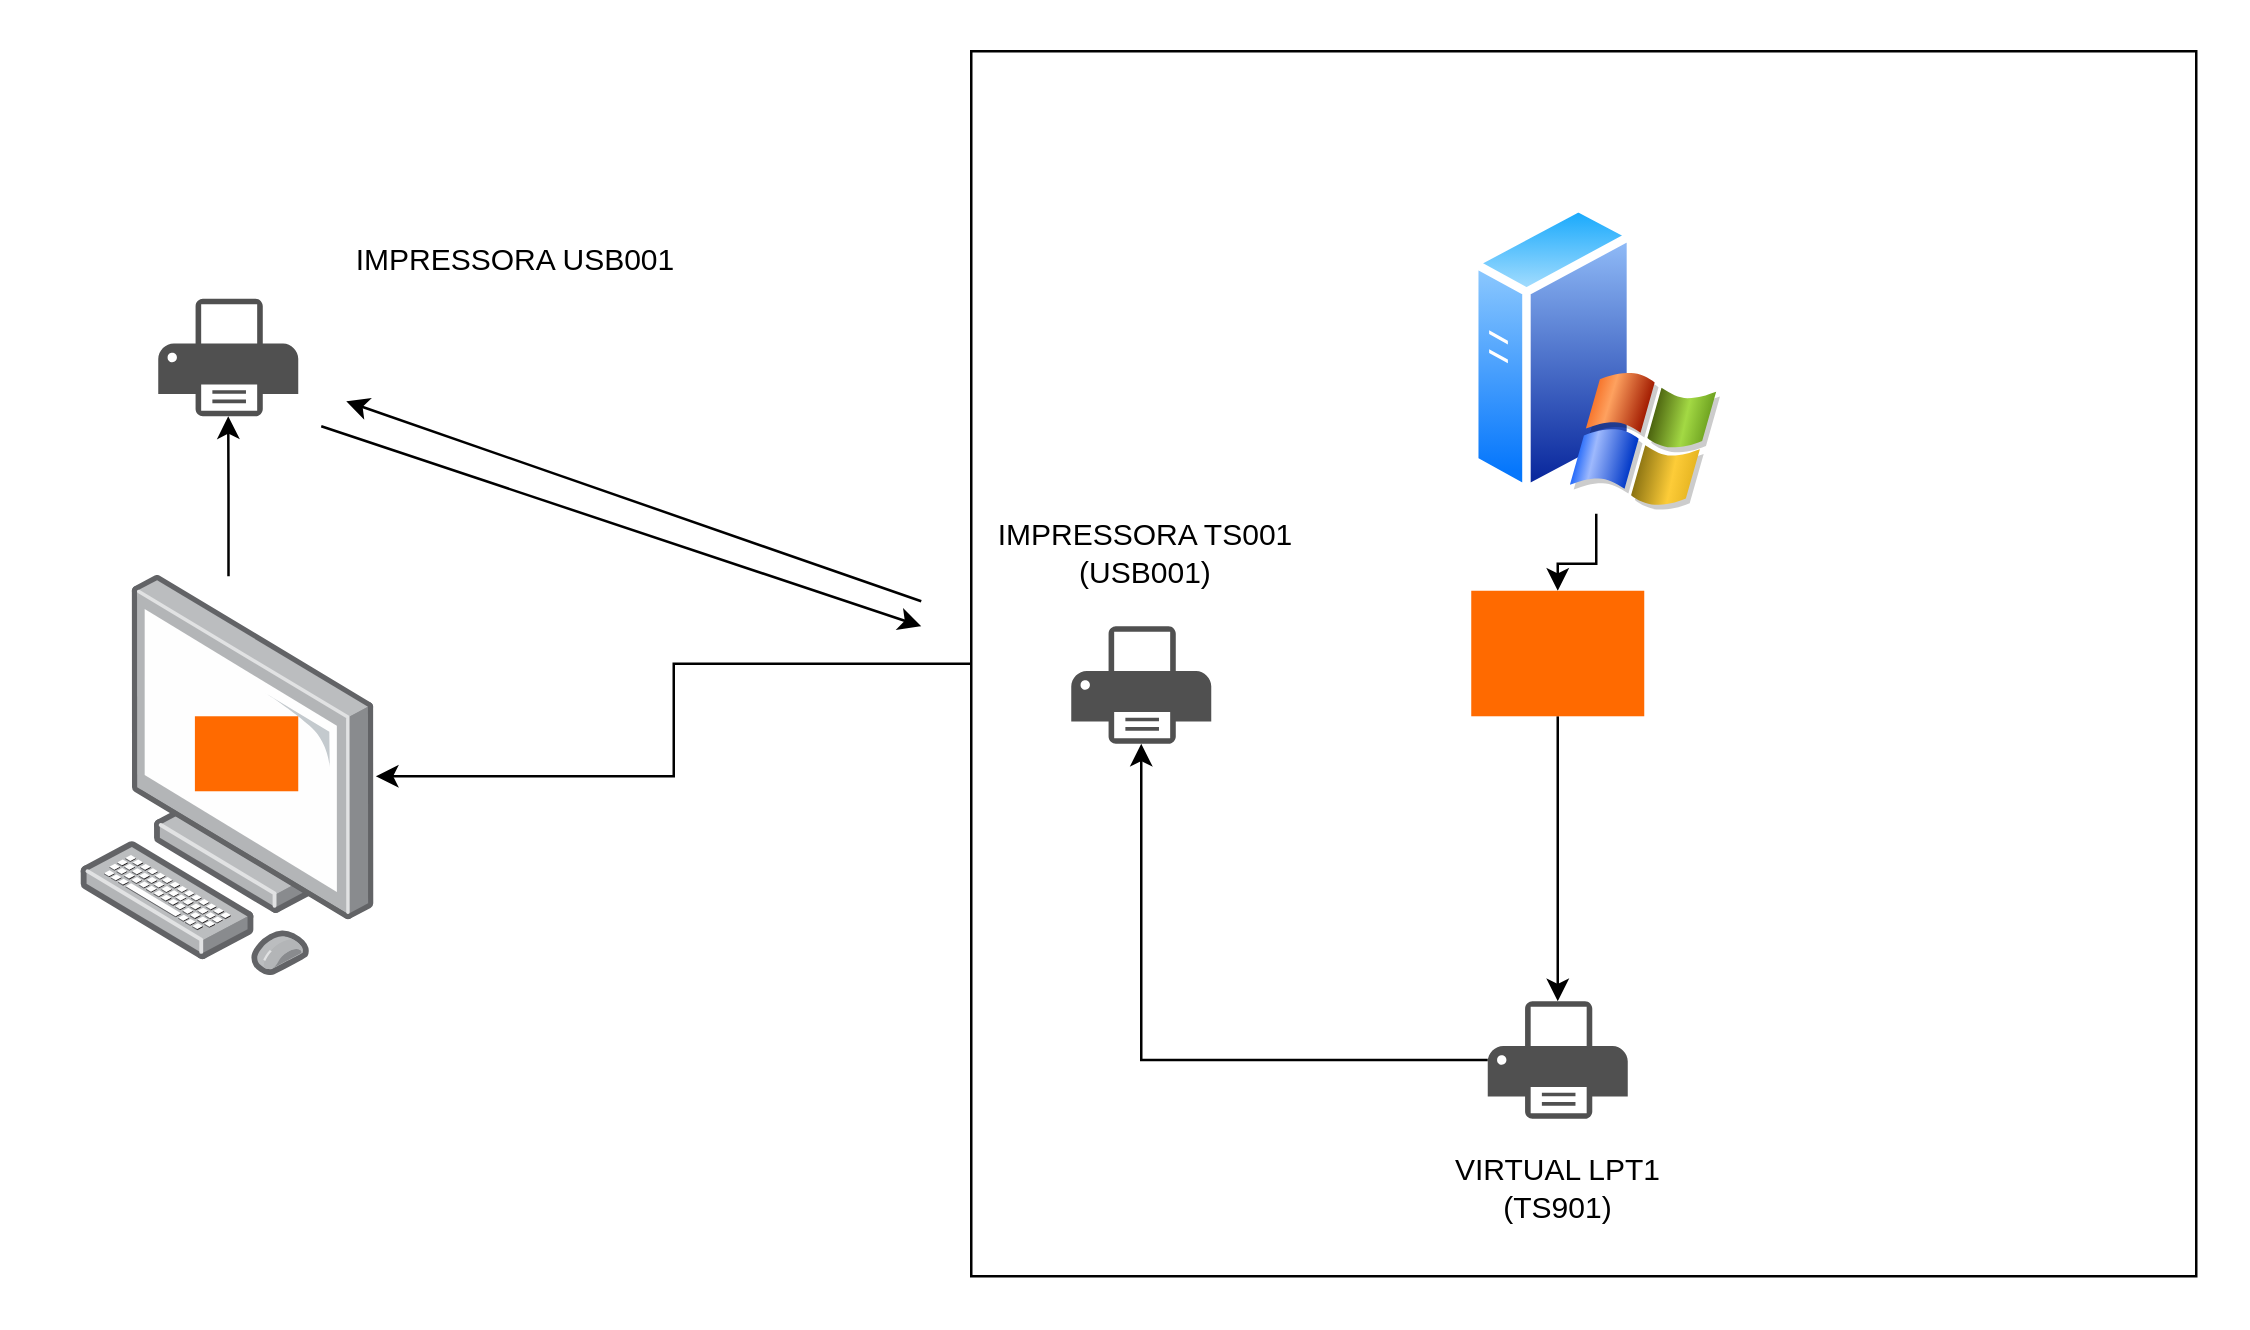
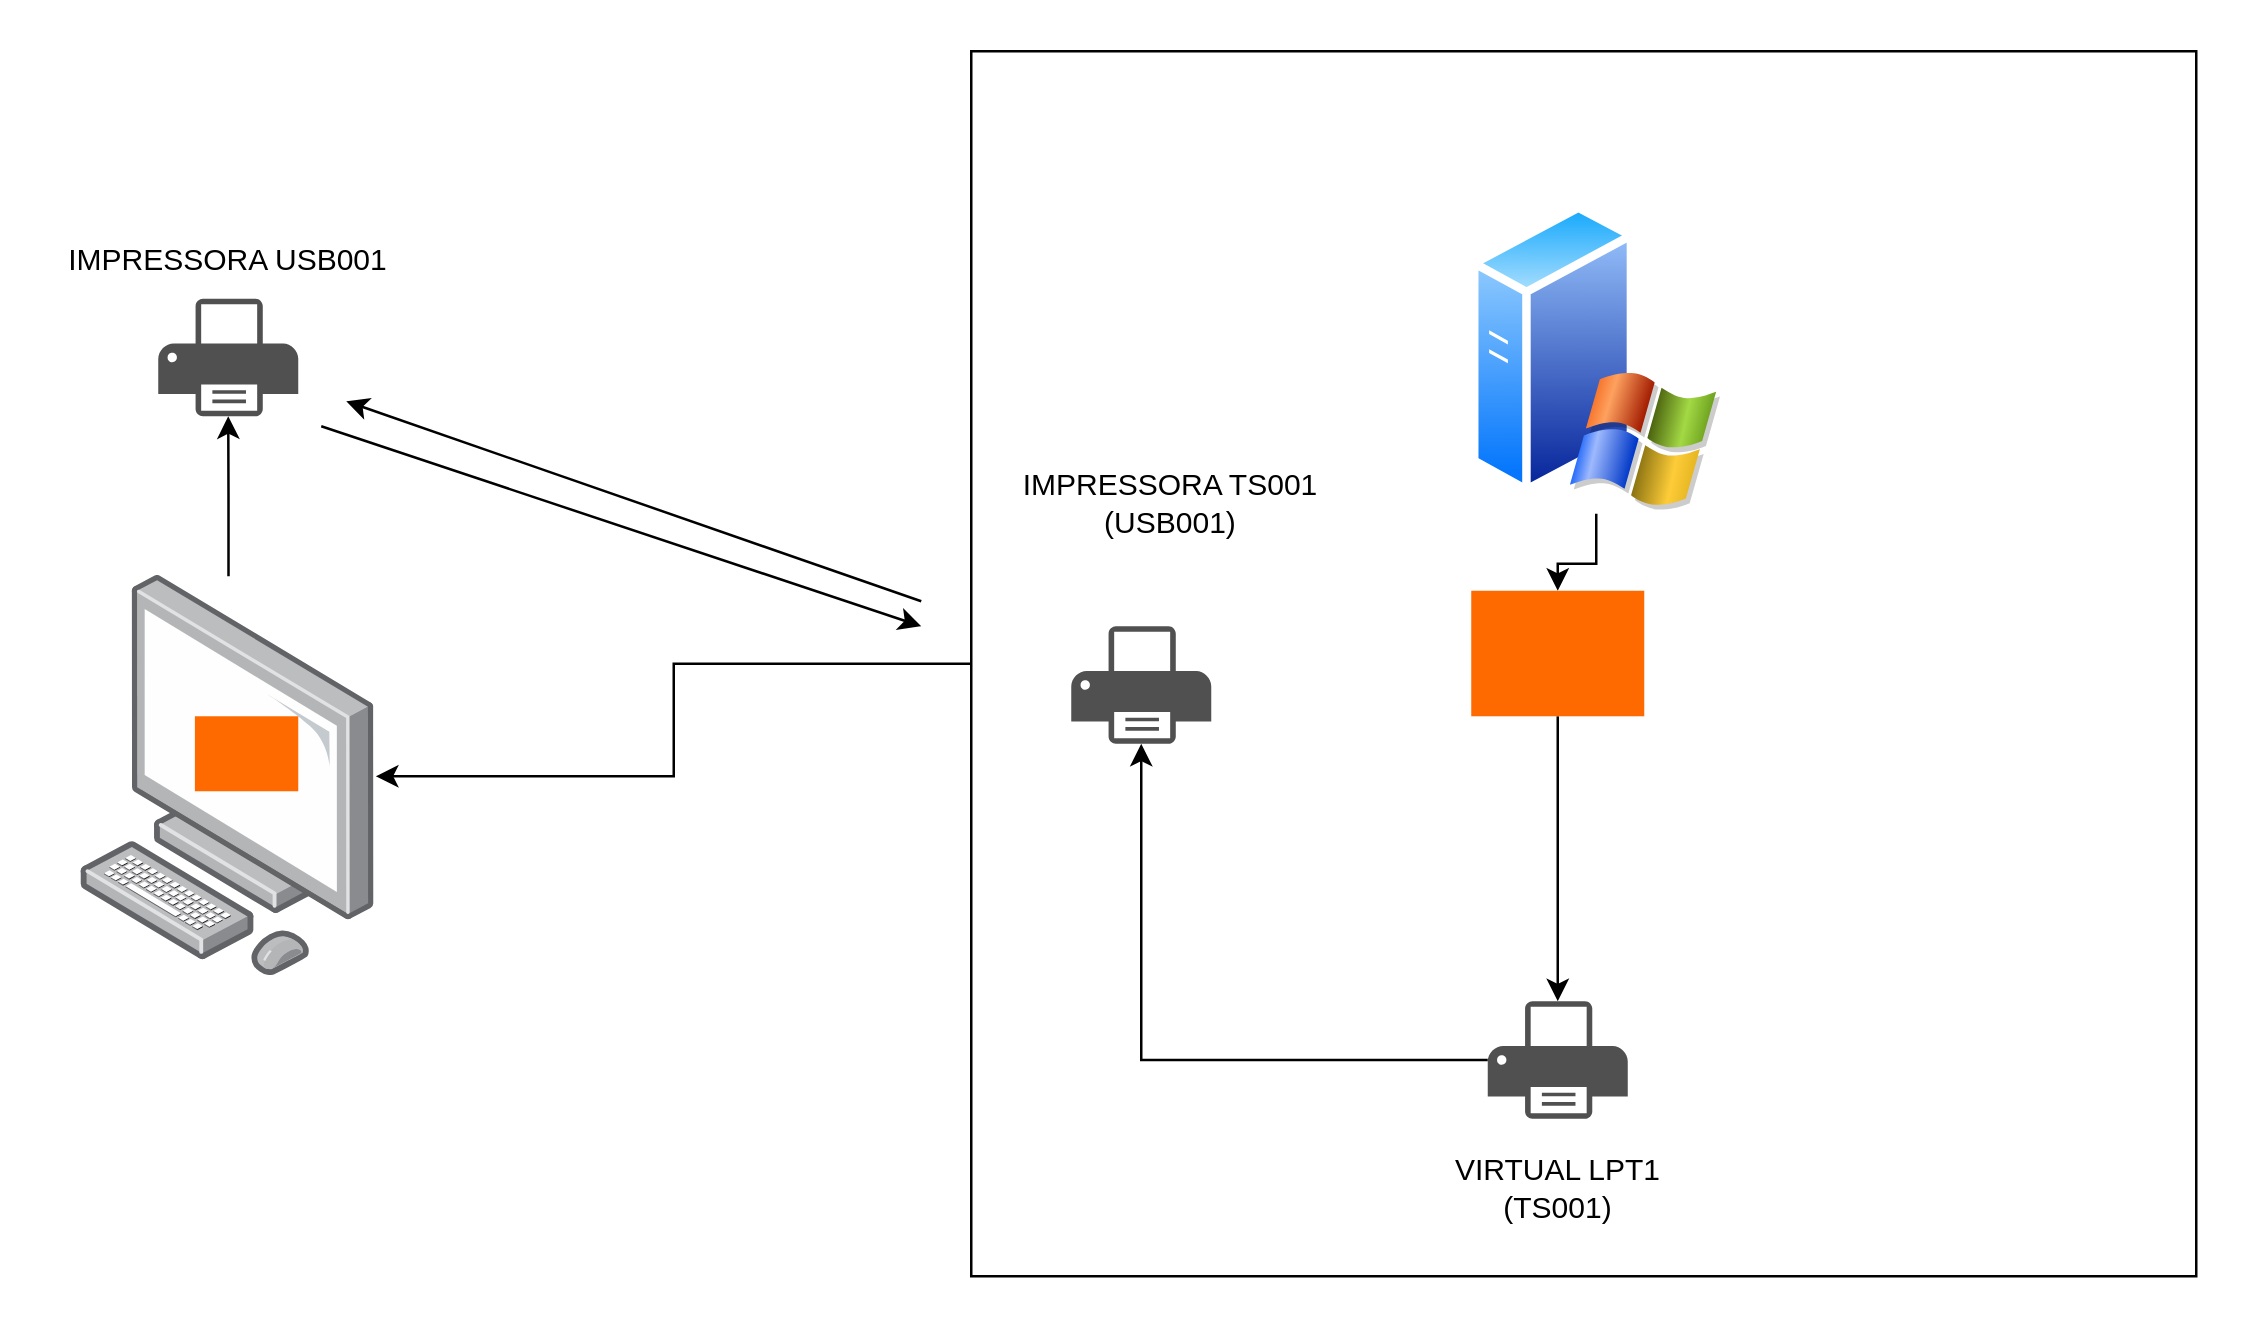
- <mxCell id="13" value="IMPRESSORA USB001" style="text;html=1;align=center;verticalAlign=middle;whiteSpace=wrap;rounded=0;" vertex="1" parent="1"><mxGeometry x="135.8" y="89" width="140" height="30" as="geometry" /></mxCell>
+ <mxCell id="13" value="IMPRESSORA USB001" style="text;html=1;align=center;verticalAlign=middle;whiteSpace=wrap;rounded=0;" vertex="1" parent="1"><mxGeometry x="20.8" y="89" width="140" height="30" as="geometry" /></mxCell>
- <mxCell id="16" value="IMPRESSORA TS001&lt;div&gt;(USB001)&lt;/div&gt;" style="text;html=1;align=center;verticalAlign=middle;whiteSpace=wrap;rounded=0;" vertex="1" parent="1"><mxGeometry x="388" y="205.8" width="140" height="30" as="geometry" /></mxCell>
+ <mxCell id="16" value="IMPRESSORA TS001&lt;div&gt;(USB001)&lt;/div&gt;" style="text;html=1;align=center;verticalAlign=middle;whiteSpace=wrap;rounded=0;" vertex="1" parent="1"><mxGeometry x="398" y="185.8" width="140" height="30" as="geometry" /></mxCell>
- <mxCell id="17" value="VIRTUAL LPT1&lt;div&gt;(TS901)&lt;/div&gt;" style="text;html=1;align=center;verticalAlign=middle;whiteSpace=wrap;rounded=0;" vertex="1" parent="1"><mxGeometry x="552.6" y="460" width="140" height="30" as="geometry" /></mxCell>
+ <mxCell id="17" value="VIRTUAL LPT1&lt;div&gt;(TS001)&lt;/div&gt;" style="text;html=1;align=center;verticalAlign=middle;whiteSpace=wrap;rounded=0;" vertex="1" parent="1"><mxGeometry x="552.6" y="460" width="140" height="30" as="geometry" /></mxCell>
